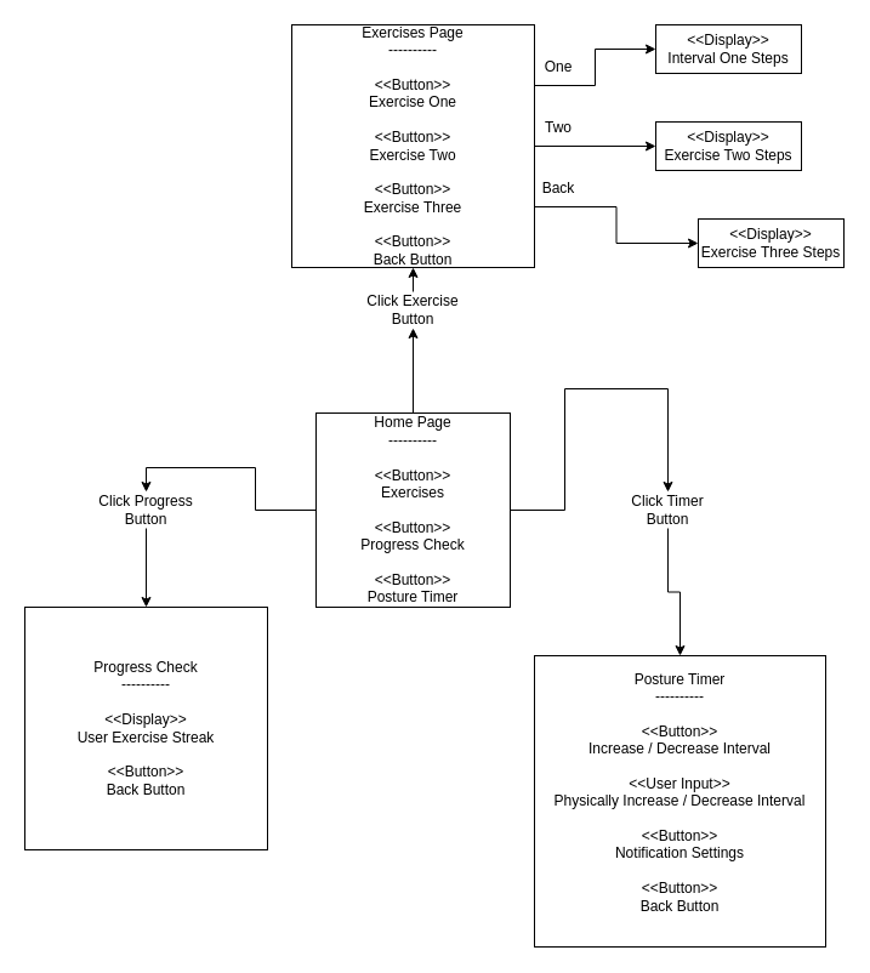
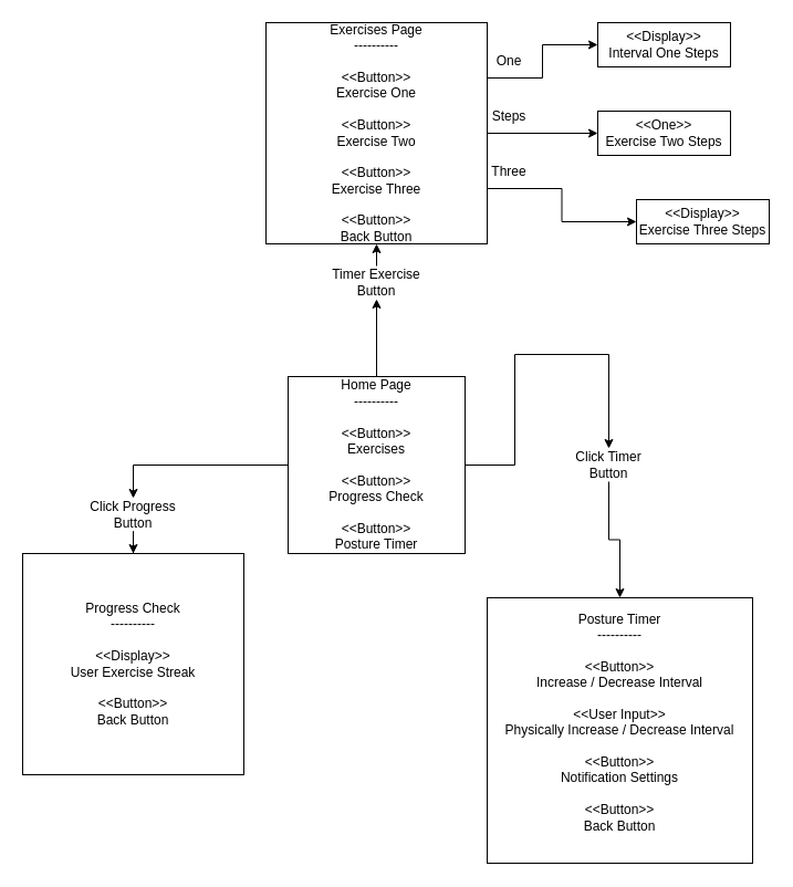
- <mxCell id="22" value="Two" style="text;html=1;strokeColor=none;fillColor=none;align=center;verticalAlign=middle;whiteSpace=wrap;rounded=0;" parent="1" vertex="1"><mxGeometry x="430" y="90" width="60" height="30" as="geometry" /></mxCell>
+ <mxCell id="22" value="Steps" style="text;html=1;strokeColor=none;fillColor=none;align=center;verticalAlign=middle;whiteSpace=wrap;rounded=0;" parent="1" vertex="1"><mxGeometry x="430" y="90" width="60" height="30" as="geometry" /></mxCell>
- <mxCell id="13" value="&amp;lt;&amp;lt;Display&amp;gt;&amp;gt;&lt;br&gt;Exercise Two Steps" style="rounded=0;whiteSpace=wrap;html=1;" parent="1" vertex="1"><mxGeometry x="540" y="100" width="120" height="40" as="geometry" /></mxCell>
+ <mxCell id="13" value="&amp;lt;&amp;lt;One&amp;gt;&amp;gt;&lt;br&gt;Exercise Two Steps" style="rounded=0;whiteSpace=wrap;html=1;" parent="1" vertex="1"><mxGeometry x="540" y="100" width="120" height="40" as="geometry" /></mxCell>
- <mxCell id="23" value="Back" style="text;html=1;strokeColor=none;fillColor=none;align=center;verticalAlign=middle;whiteSpace=wrap;rounded=0;" parent="1" vertex="1"><mxGeometry x="430" y="140" width="60" height="30" as="geometry" /></mxCell>
+ <mxCell id="23" value="Three" style="text;html=1;strokeColor=none;fillColor=none;align=center;verticalAlign=middle;whiteSpace=wrap;rounded=0;" parent="1" vertex="1"><mxGeometry x="430" y="140" width="60" height="30" as="geometry" /></mxCell>
- <mxCell id="16" value="Click Exercise Button" style="text;html=1;strokeColor=none;fillColor=none;align=center;verticalAlign=middle;whiteSpace=wrap;rounded=0;" parent="1" vertex="1"><mxGeometry x="285" y="240" width="110" height="30" as="geometry" /></mxCell>
+ <mxCell id="16" value="Timer Exercise Button" style="text;html=1;strokeColor=none;fillColor=none;align=center;verticalAlign=middle;whiteSpace=wrap;rounded=0;" parent="1" vertex="1"><mxGeometry x="285" y="240" width="110" height="30" as="geometry" /></mxCell>
- <mxCell id="18" value="Click Progress Button" style="text;html=1;strokeColor=none;fillColor=none;align=center;verticalAlign=middle;whiteSpace=wrap;rounded=0;" parent="1" vertex="1"><mxGeometry x="80" y="405" width="80" height="30" as="geometry" /></mxCell>
+ <mxCell id="18" value="Click Progress Button" style="text;html=1;strokeColor=none;fillColor=none;align=center;verticalAlign=middle;whiteSpace=wrap;rounded=0;" parent="1" vertex="1"><mxGeometry x="80" y="450" width="80" height="30" as="geometry" /></mxCell>
